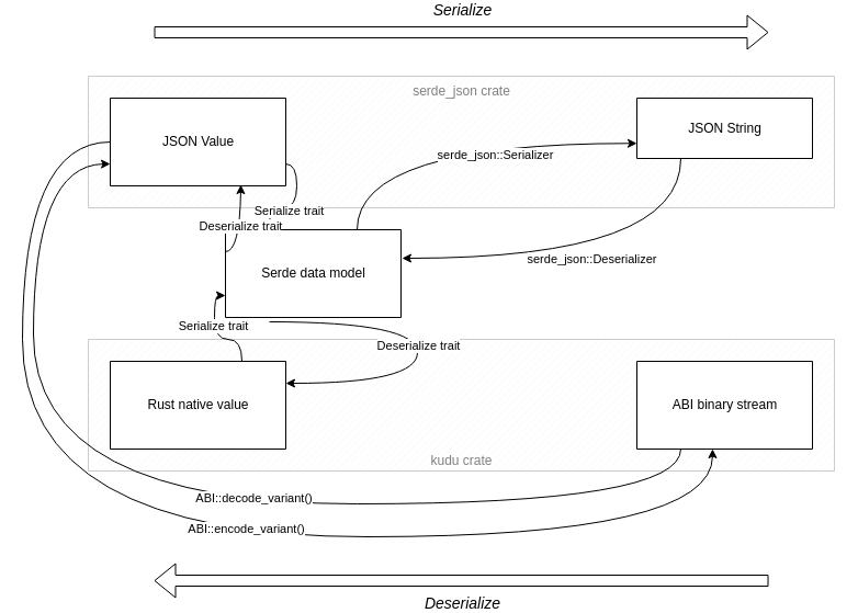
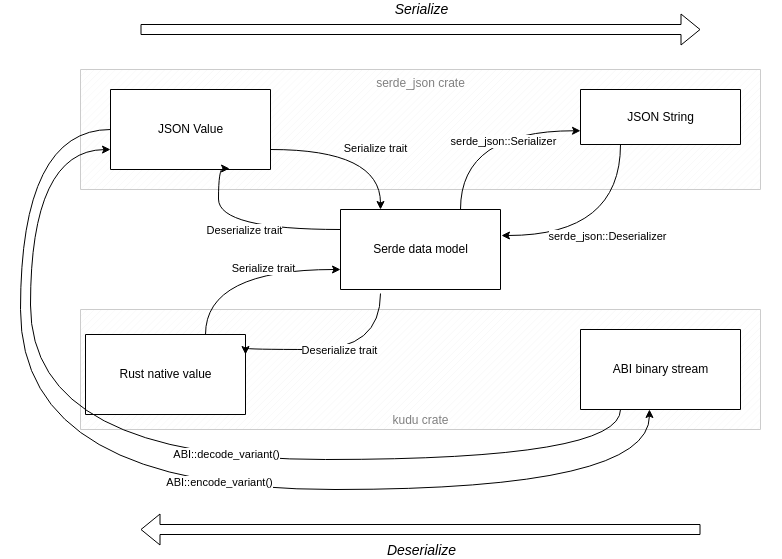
- <mxCell id="4" value="JSON Value" style="verticalLabelPosition=middle;verticalAlign=middle;html=1;shape=mxgraph.basic.rect;fillColor2=none;strokeWidth=1;size=20;indent=5;labelPosition=center;align=center;" parent="1" vertex="1"><mxGeometry x="100" y="80" width="160" height="80" as="geometry" /></mxCell>
+ <mxCell id="4" value="JSON Value" style="verticalLabelPosition=middle;verticalAlign=middle;html=1;shape=mxgraph.basic.rect;fillColor2=none;strokeWidth=1;size=20;indent=5;labelPosition=center;align=center;" parent="1" vertex="1"><mxGeometry x="110" y="80" width="160" height="80" as="geometry" /></mxCell>
- <mxCell id="8" value="Serde data model" style="verticalLabelPosition=middle;verticalAlign=middle;html=1;shape=mxgraph.basic.rect;fillColor2=none;strokeWidth=1;size=20;indent=5;labelPosition=center;align=center;" parent="1" vertex="1"><mxGeometry x="205" y="200" width="160" height="80" as="geometry" /></mxCell>
+ <mxCell id="8" value="Serde data model" style="verticalLabelPosition=middle;verticalAlign=middle;html=1;shape=mxgraph.basic.rect;fillColor2=none;strokeWidth=1;size=20;indent=5;labelPosition=center;align=center;" parent="1" vertex="1"><mxGeometry x="340" y="200" width="160" height="80" as="geometry" /></mxCell>
- <mxCell id="7" value="Rust native value" style="verticalLabelPosition=middle;verticalAlign=middle;html=1;shape=mxgraph.basic.rect;fillColor2=none;strokeWidth=1;size=20;indent=0;labelPosition=center;align=center;" parent="1" vertex="1"><mxGeometry x="100" y="320" width="160" height="80" as="geometry" /></mxCell>
+ <mxCell id="7" value="Rust native value" style="verticalLabelPosition=middle;verticalAlign=middle;html=1;shape=mxgraph.basic.rect;fillColor2=none;strokeWidth=1;size=20;indent=0;labelPosition=center;align=center;" parent="1" vertex="1"><mxGeometry x="85" y="325" width="160" height="80" as="geometry" /></mxCell>
